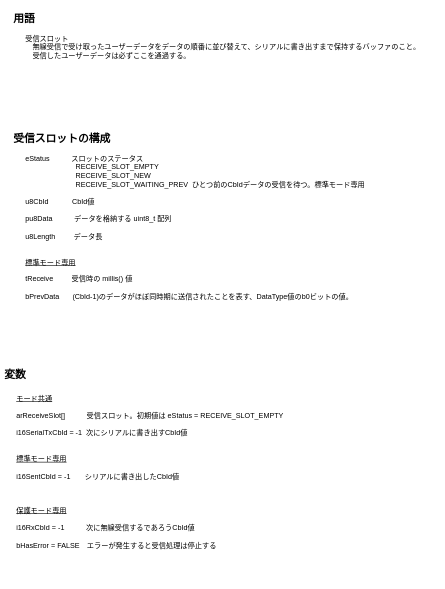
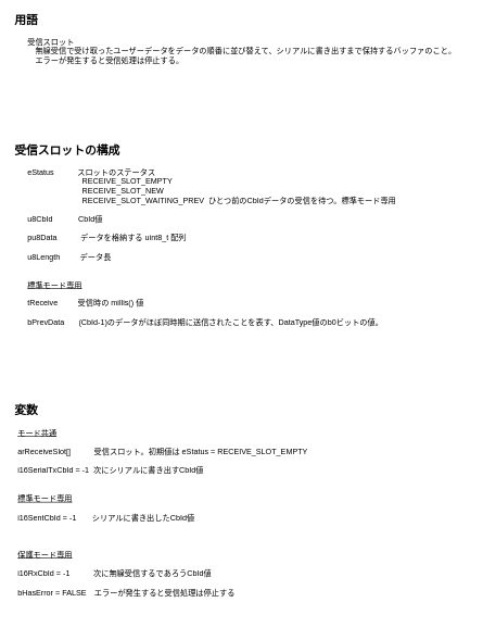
- <mxCell id="5" value="受信スロット&lt;br&gt;　無線受信で受け取ったユーザーデータをデータの順番に並び替えて、シリアルに書き出すまで保持するバッファのこと。&lt;br&gt;　受信したユーザーデータは必ずここを通過する。&lt;br&gt;&lt;br&gt;" style="text;html=1;strokeColor=none;fillColor=none;align=left;verticalAlign=top;whiteSpace=wrap;rounded=0;" parent="1" vertex="1"><mxGeometry x="40" y="50" width="680" height="180" as="geometry" /></mxCell>
+ <mxCell id="5" value="受信スロット&lt;br&gt;　無線受信で受け取ったユーザーデータをデータの順番に並び替えて、シリアルに書き出すまで保持するバッファのこと。&lt;br&gt;　エラーが発生すると受信処理は停止する。&lt;br&gt;&lt;br&gt;" style="text;html=1;strokeColor=none;fillColor=none;align=left;verticalAlign=top;whiteSpace=wrap;rounded=0;" parent="1" vertex="1"><mxGeometry x="40" y="50" width="680" height="180" as="geometry" /></mxCell>
- <mxCell id="7" value="変数" style="text;html=1;strokeColor=none;fillColor=none;align=left;verticalAlign=middle;whiteSpace=wrap;rounded=0;fontSize=18;fontStyle=1" parent="1" vertex="1"><mxGeometry x="5" y="615" width="40" height="20" as="geometry" /></mxCell>
+ <mxCell id="7" value="変数" style="text;html=1;strokeColor=none;fillColor=none;align=left;verticalAlign=middle;whiteSpace=wrap;rounded=0;fontSize=18;fontStyle=1" parent="1" vertex="1"><mxGeometry x="20" y="620" width="40" height="20" as="geometry" /></mxCell>
